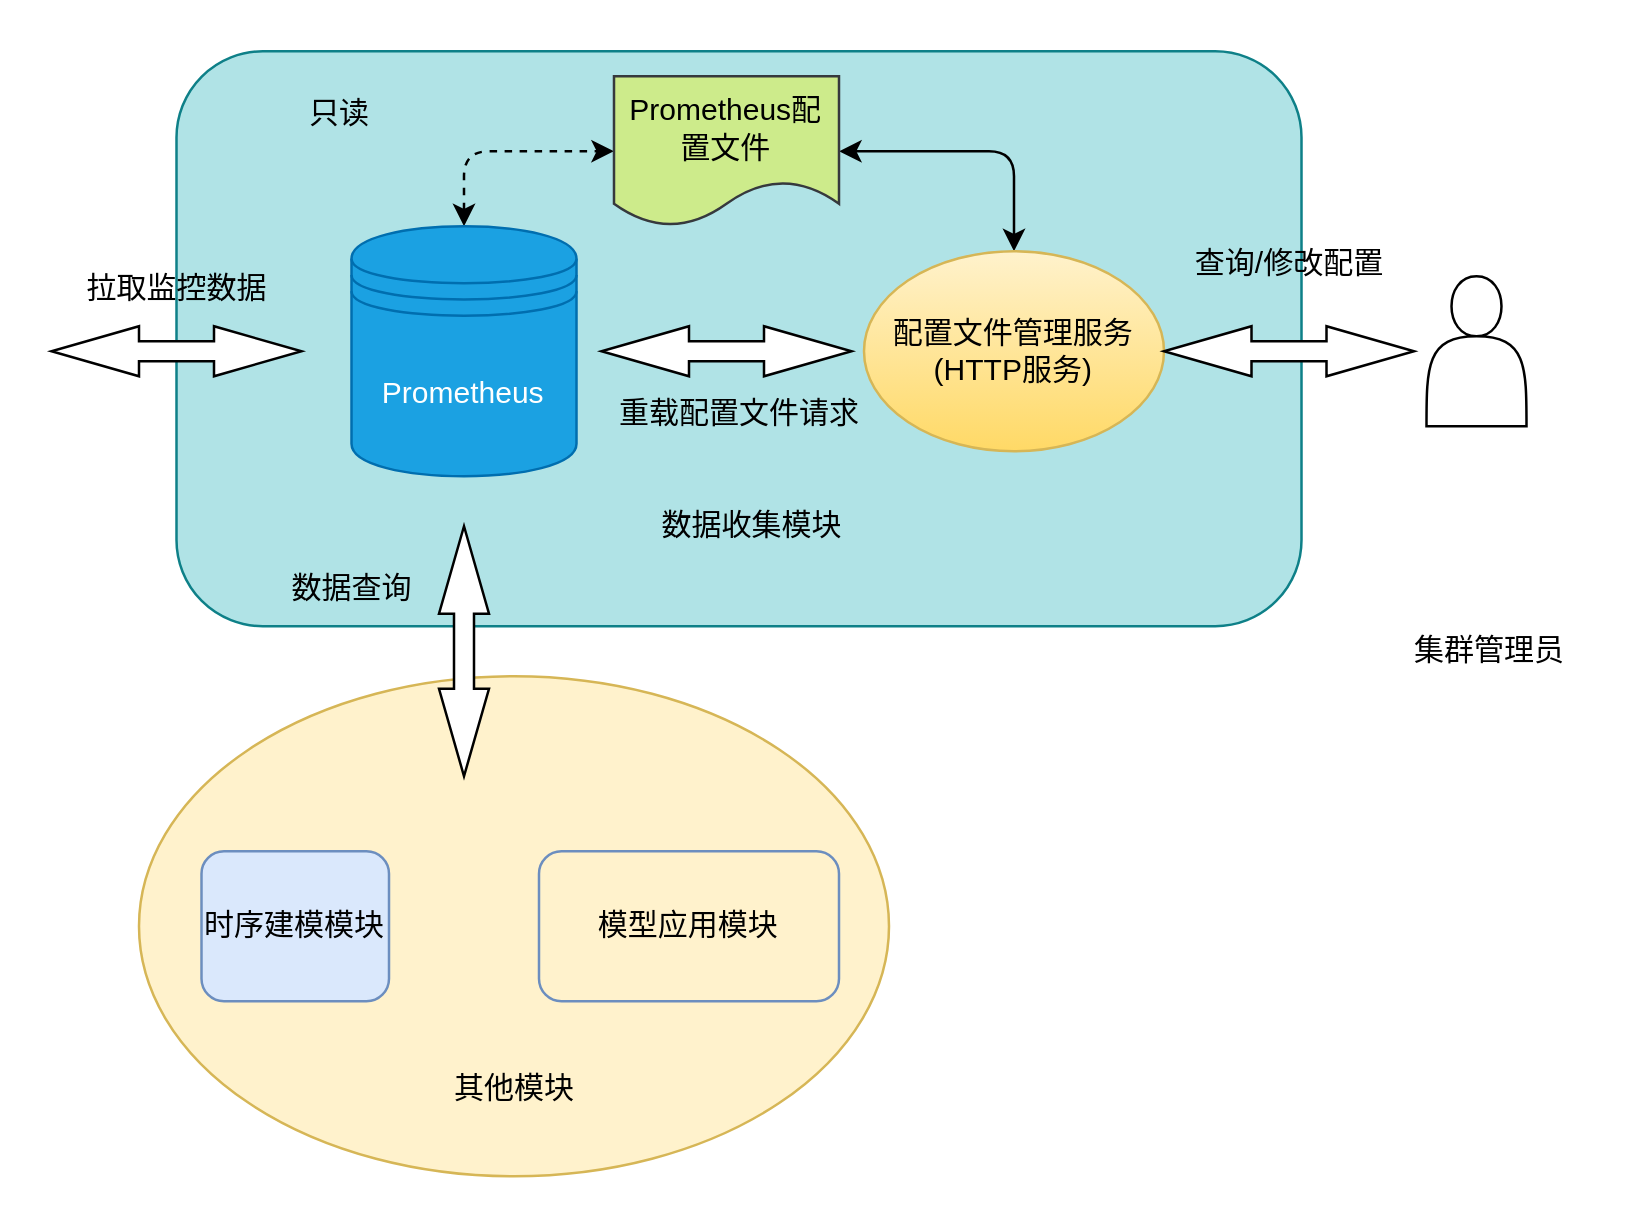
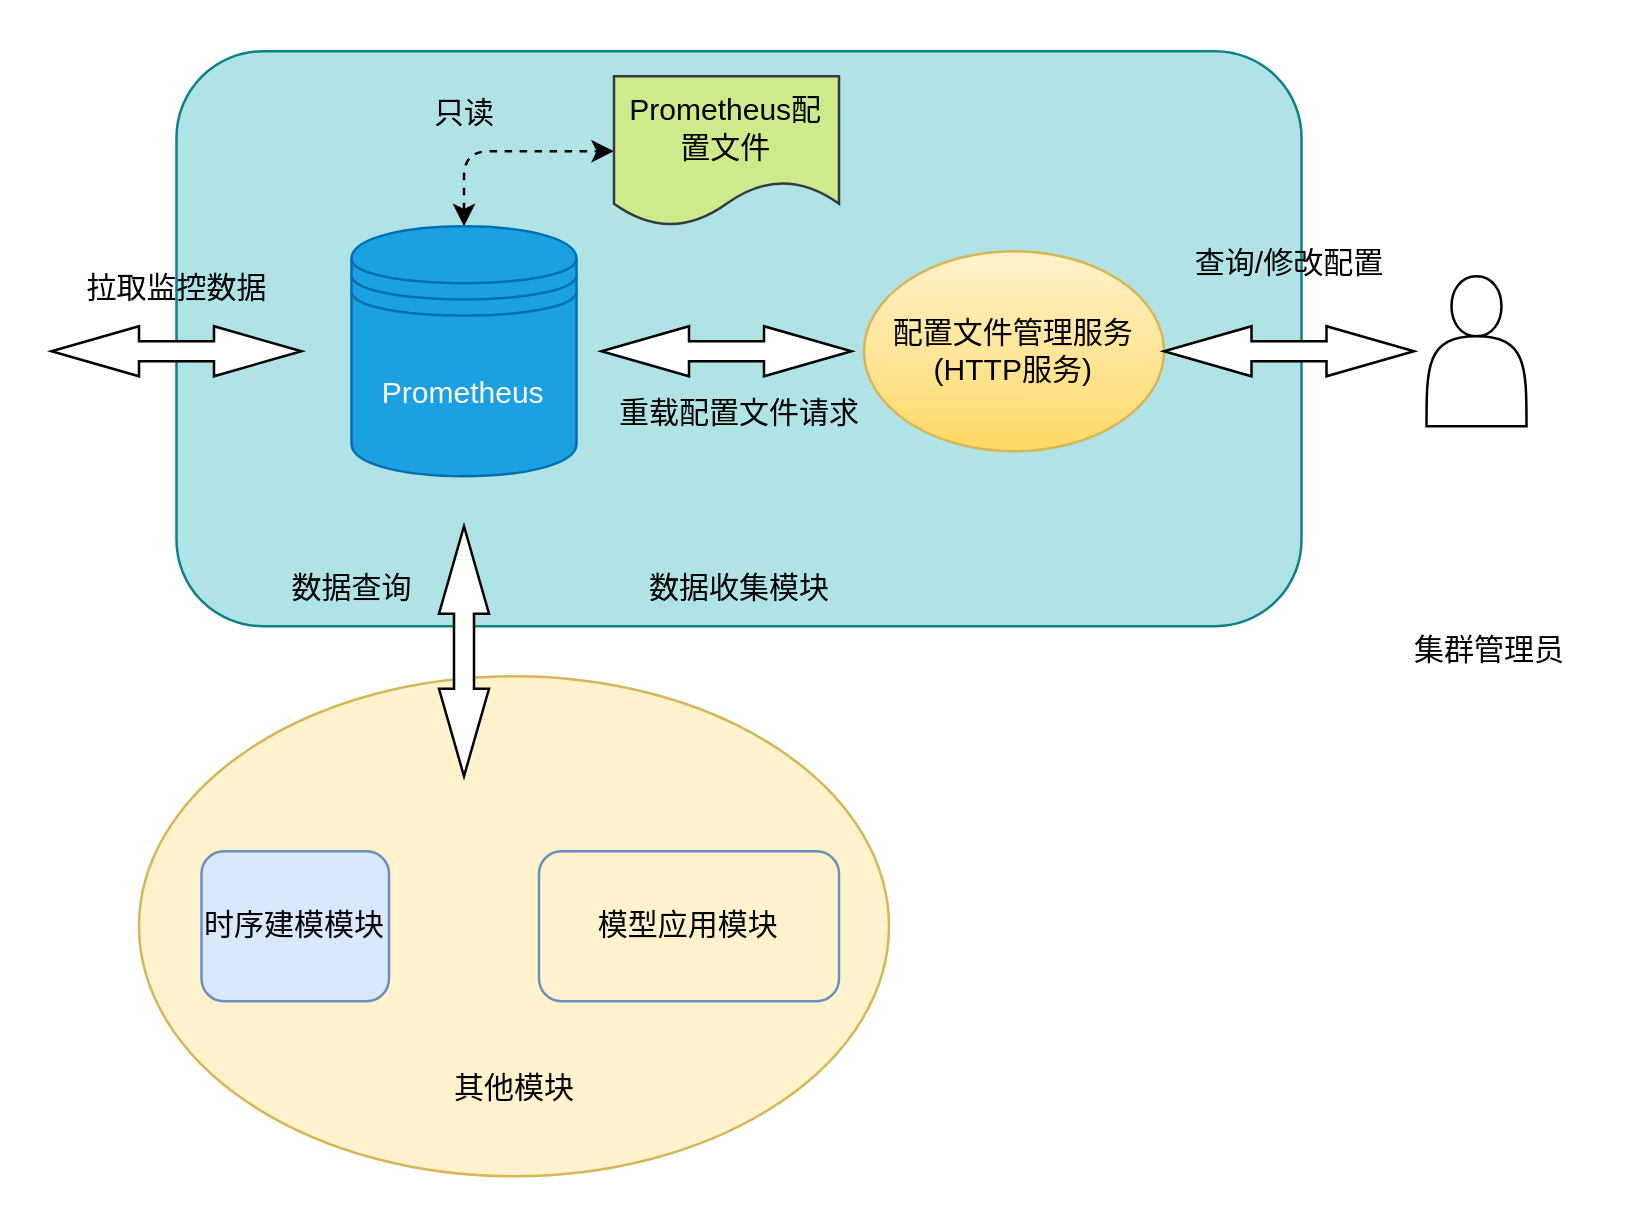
- <mxCell id="15" value="只读" style="text;html=1;align=center;verticalAlign=middle;resizable=0;points=[];autosize=1;strokeColor=none;fillColor=none;fontColor=#000000;" vertex="1" parent="1"><mxGeometry x="110" y="30" width="50" height="30" as="geometry" /></mxCell>
+ <mxCell id="15" value="只读" style="text;html=1;align=center;verticalAlign=middle;resizable=0;points=[];autosize=1;strokeColor=none;fillColor=none;fontColor=#000000;" vertex="1" parent="1"><mxGeometry x="160" y="30" width="50" height="30" as="geometry" /></mxCell>
- <mxCell id="6" style="edgeStyle=orthogonalEdgeStyle;html=1;exitX=0.5;exitY=0;exitDx=0;exitDy=0;entryX=1;entryY=0.5;entryDx=0;entryDy=0;strokeColor=#000000;fontColor=#000000;startArrow=classic;startFill=1;elbow=vertical;" edge="1" parent="1" source="7" target="9"><mxGeometry relative="1" as="geometry" /></mxCell>
- <mxCell id="5" value="&lt;font color=&quot;#000000&quot;&gt;数据收集模块&lt;/font&gt;" style="text;html=1;align=center;verticalAlign=middle;resizable=0;points=[];autosize=1;strokeColor=none;fillColor=none;" vertex="1" parent="1"><mxGeometry x="250" y="195" width="100" height="30" as="geometry" /></mxCell>
+ <mxCell id="5" value="&lt;font color=&quot;#000000&quot;&gt;数据收集模块&lt;/font&gt;" style="text;html=1;align=center;verticalAlign=middle;resizable=0;points=[];autosize=1;strokeColor=none;fillColor=none;" vertex="1" parent="1"><mxGeometry x="245" y="220" width="100" height="30" as="geometry" /></mxCell>
